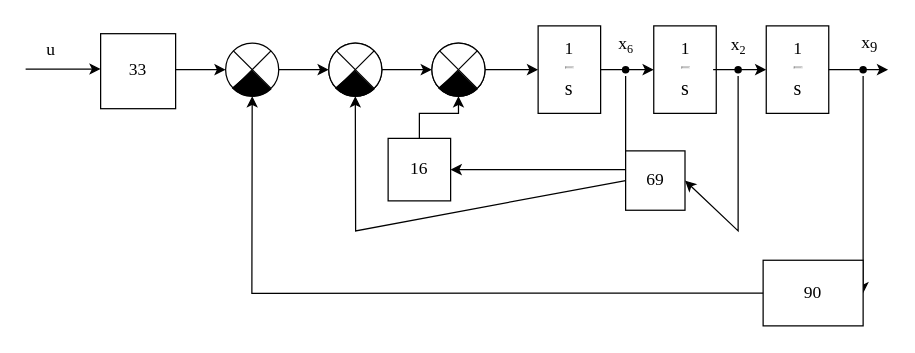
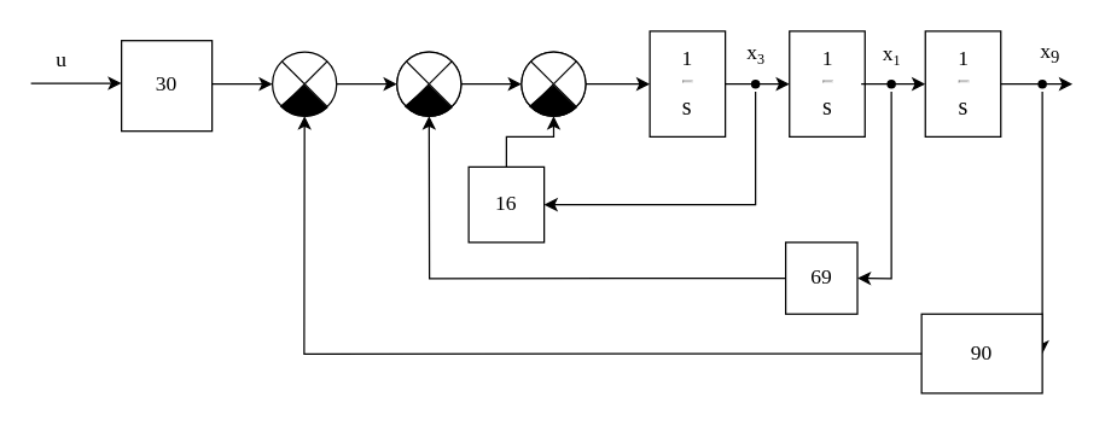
- <mxCell id="50" value="x&lt;span style=&quot;font-size: 11.667px&quot;&gt;&lt;sub&gt;6&lt;/sub&gt;&lt;/span&gt;" style="text;html=1;align=center;verticalAlign=middle;resizable=0;points=[];autosize=1;strokeColor=none;fillColor=none;fontSize=14;fontFamily=Times New Roman;" parent="1" vertex="1"><mxGeometry x="485" y="20" width="30" height="30" as="geometry" /></mxCell>
+ <mxCell id="50" value="x&lt;span style=&quot;font-size: 11.667px&quot;&gt;&lt;sub&gt;3&lt;/sub&gt;&lt;/span&gt;" style="text;html=1;align=center;verticalAlign=middle;resizable=0;points=[];autosize=1;strokeColor=none;fillColor=none;fontSize=14;fontFamily=Times New Roman;" parent="1" vertex="1"><mxGeometry x="485" y="20" width="30" height="30" as="geometry" /></mxCell>
- <mxCell id="49" value="x&lt;span style=&quot;font-size: 11.667px&quot;&gt;&lt;sub&gt;2&lt;/sub&gt;&lt;/span&gt;" style="text;html=1;align=center;verticalAlign=middle;resizable=0;points=[];autosize=1;strokeColor=none;fillColor=none;fontSize=14;fontFamily=Times New Roman;" parent="1" vertex="1"><mxGeometry x="575" y="21.25" width="30" height="30" as="geometry" /></mxCell>
+ <mxCell id="49" value="x&lt;span style=&quot;font-size: 11.667px&quot;&gt;&lt;sub&gt;1&lt;/sub&gt;&lt;/span&gt;" style="text;html=1;align=center;verticalAlign=middle;resizable=0;points=[];autosize=1;strokeColor=none;fillColor=none;fontSize=14;fontFamily=Times New Roman;" parent="1" vertex="1"><mxGeometry x="575" y="21.25" width="30" height="30" as="geometry" /></mxCell>
- <mxCell id="31" value="&lt;font style=&quot;font-size: 14px&quot; face=&quot;Times New Roman&quot;&gt;33&lt;/font&gt;" style="whiteSpace=wrap;html=1;aspect=fixed;" parent="1" vertex="1"><mxGeometry x="80" y="26.25" width="60" height="60" as="geometry" /></mxCell>
+ <mxCell id="31" value="&lt;font style=&quot;font-size: 14px&quot; face=&quot;Times New Roman&quot;&gt;30&lt;/font&gt;" style="whiteSpace=wrap;html=1;aspect=fixed;" parent="1" vertex="1"><mxGeometry x="80" y="26.25" width="60" height="60" as="geometry" /></mxCell>
- <mxCell id="32" value="&lt;font face=&quot;Times New Roman&quot; style=&quot;font-size: 14px&quot;&gt;69&lt;/font&gt;" style="whiteSpace=wrap;html=1;aspect=fixed;" parent="1" vertex="1"><mxGeometry x="500" y="120" width="47.5" height="47.5" as="geometry" /></mxCell>
+ <mxCell id="32" value="&lt;font face=&quot;Times New Roman&quot; style=&quot;font-size: 14px&quot;&gt;69&lt;/font&gt;" style="whiteSpace=wrap;html=1;aspect=fixed;" parent="1" vertex="1"><mxGeometry x="520" y="160" width="47.5" height="47.5" as="geometry" /></mxCell>
